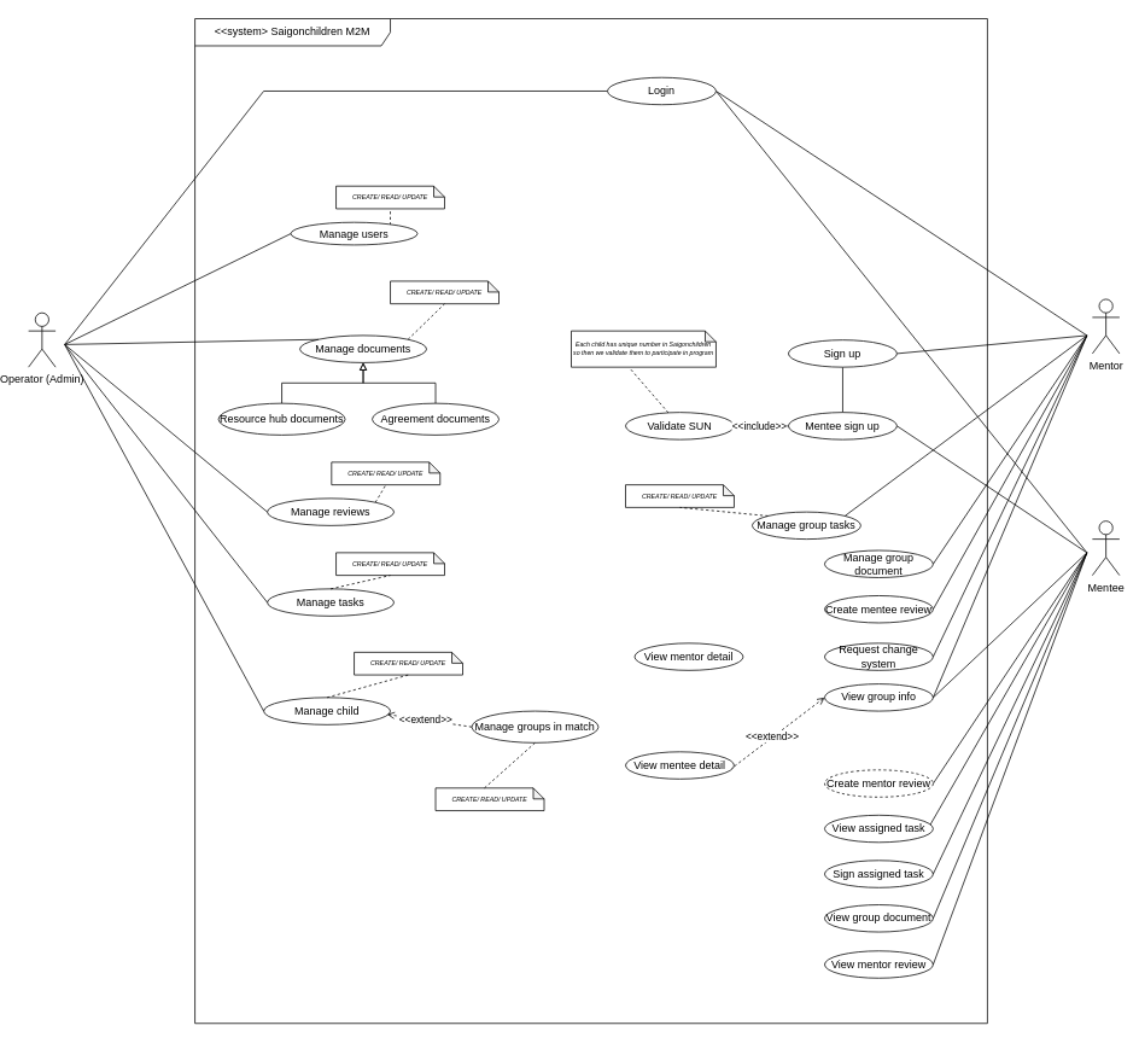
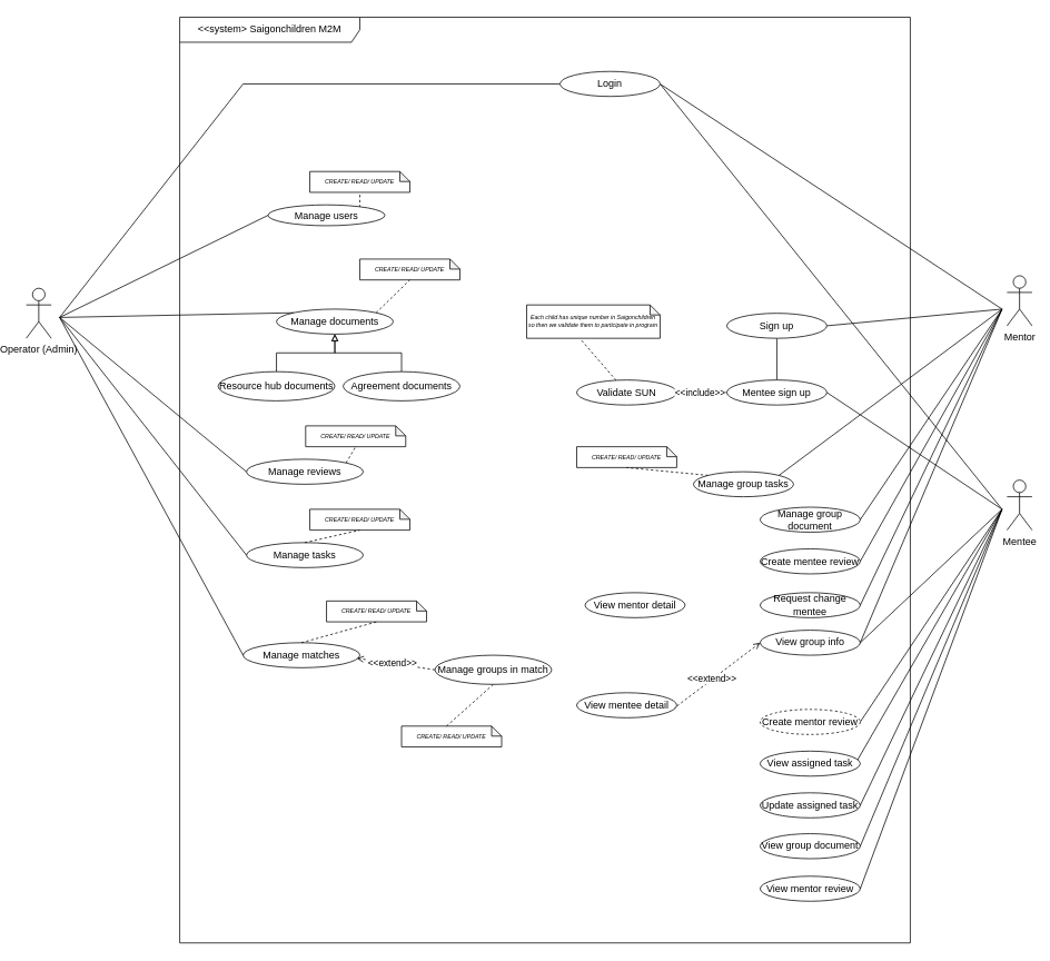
- <mxCell id="21" value="Resource hub documents" style="ellipse;whiteSpace=wrap;html=1;" vertex="1" parent="1"><mxGeometry x="230" y="445" width="140" height="35" as="geometry" /></mxCell>
+ <mxCell id="21" value="Resource hub documents" style="ellipse;whiteSpace=wrap;html=1;" vertex="1" parent="1"><mxGeometry x="250" y="445" width="140" height="35" as="geometry" /></mxCell>
- <mxCell id="73" value="Request change system" style="ellipse;whiteSpace=wrap;html=1;" vertex="1" parent="1"><mxGeometry x="900" y="710" width="120" height="30" as="geometry" /></mxCell>
+ <mxCell id="73" value="Request change mentee" style="ellipse;whiteSpace=wrap;html=1;" vertex="1" parent="1"><mxGeometry x="900" y="710" width="120" height="30" as="geometry" /></mxCell>
- <mxCell id="41" value="Manage child" style="ellipse;whiteSpace=wrap;html=1;" vertex="1" parent="1"><mxGeometry x="280" y="770" width="140" height="30" as="geometry" /></mxCell>
+ <mxCell id="41" value="Manage matches" style="ellipse;whiteSpace=wrap;html=1;" vertex="1" parent="1"><mxGeometry x="280" y="770" width="140" height="30" as="geometry" /></mxCell>
- <mxCell id="53" value="Sign assigned task" style="ellipse;whiteSpace=wrap;html=1;" vertex="1" parent="1"><mxGeometry x="900" y="950" width="120" height="30" as="geometry" /></mxCell>
+ <mxCell id="53" value="Update assigned task" style="ellipse;whiteSpace=wrap;html=1;" vertex="1" parent="1"><mxGeometry x="900" y="950" width="120" height="30" as="geometry" /></mxCell>
